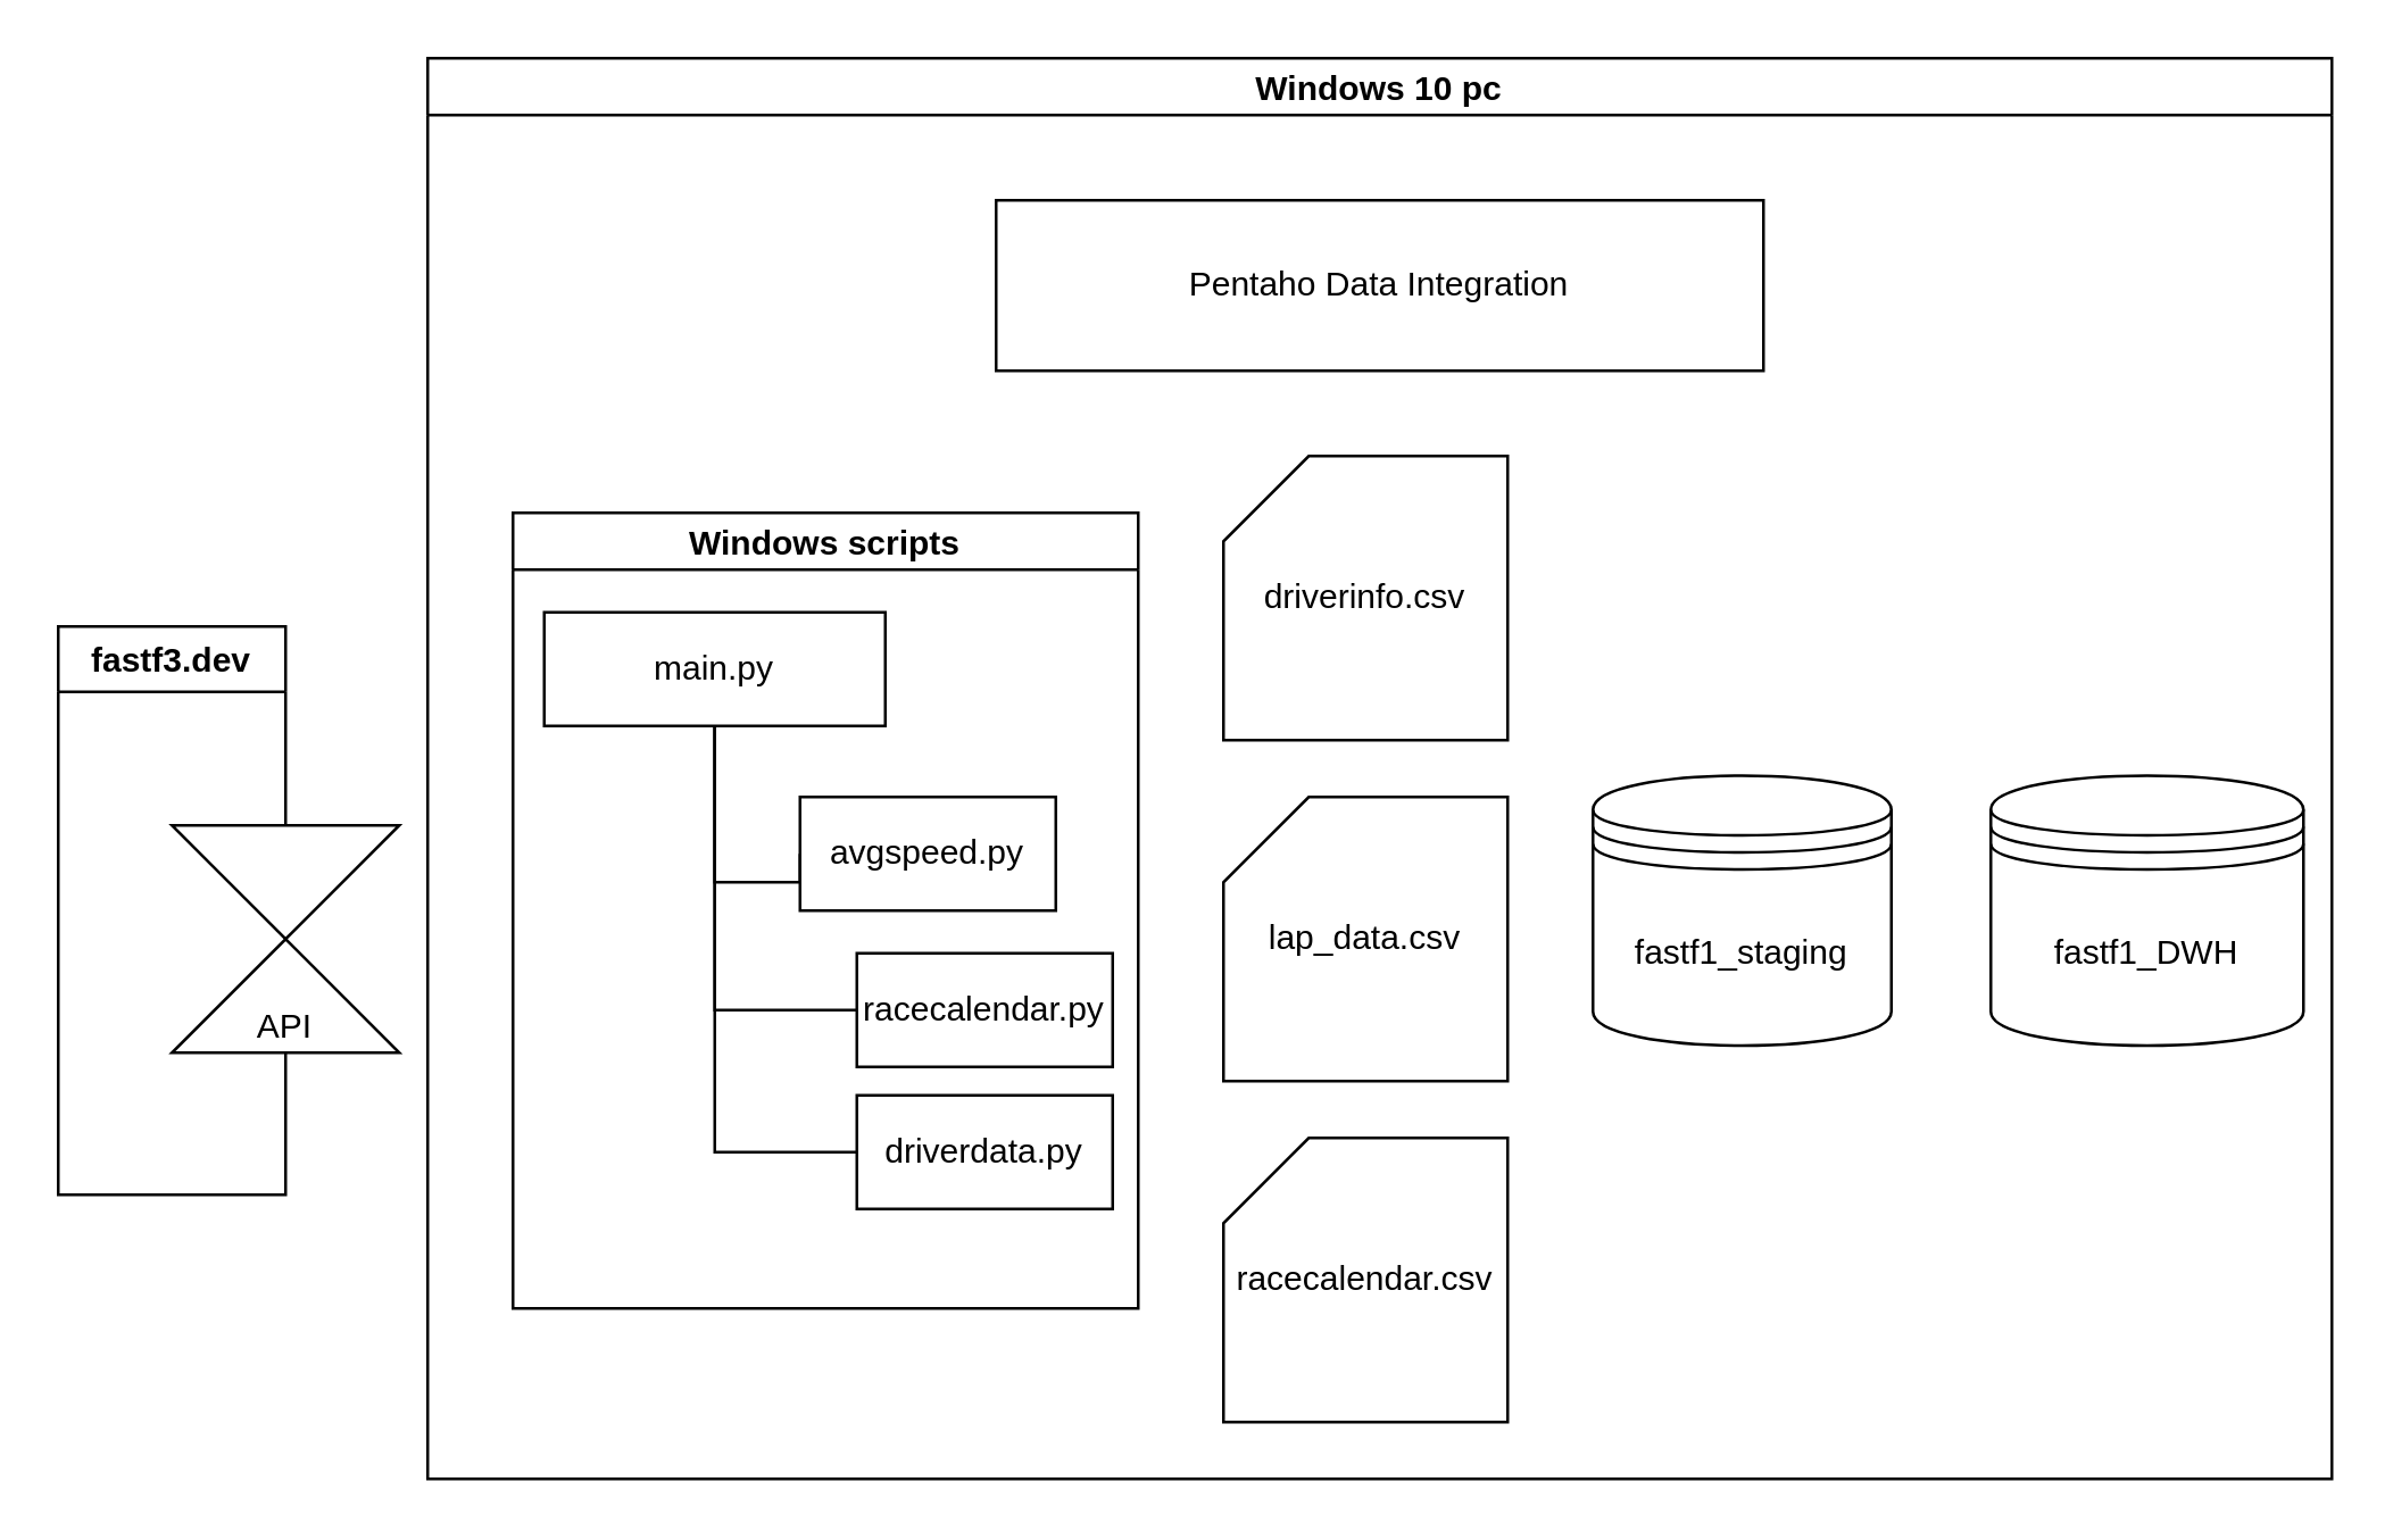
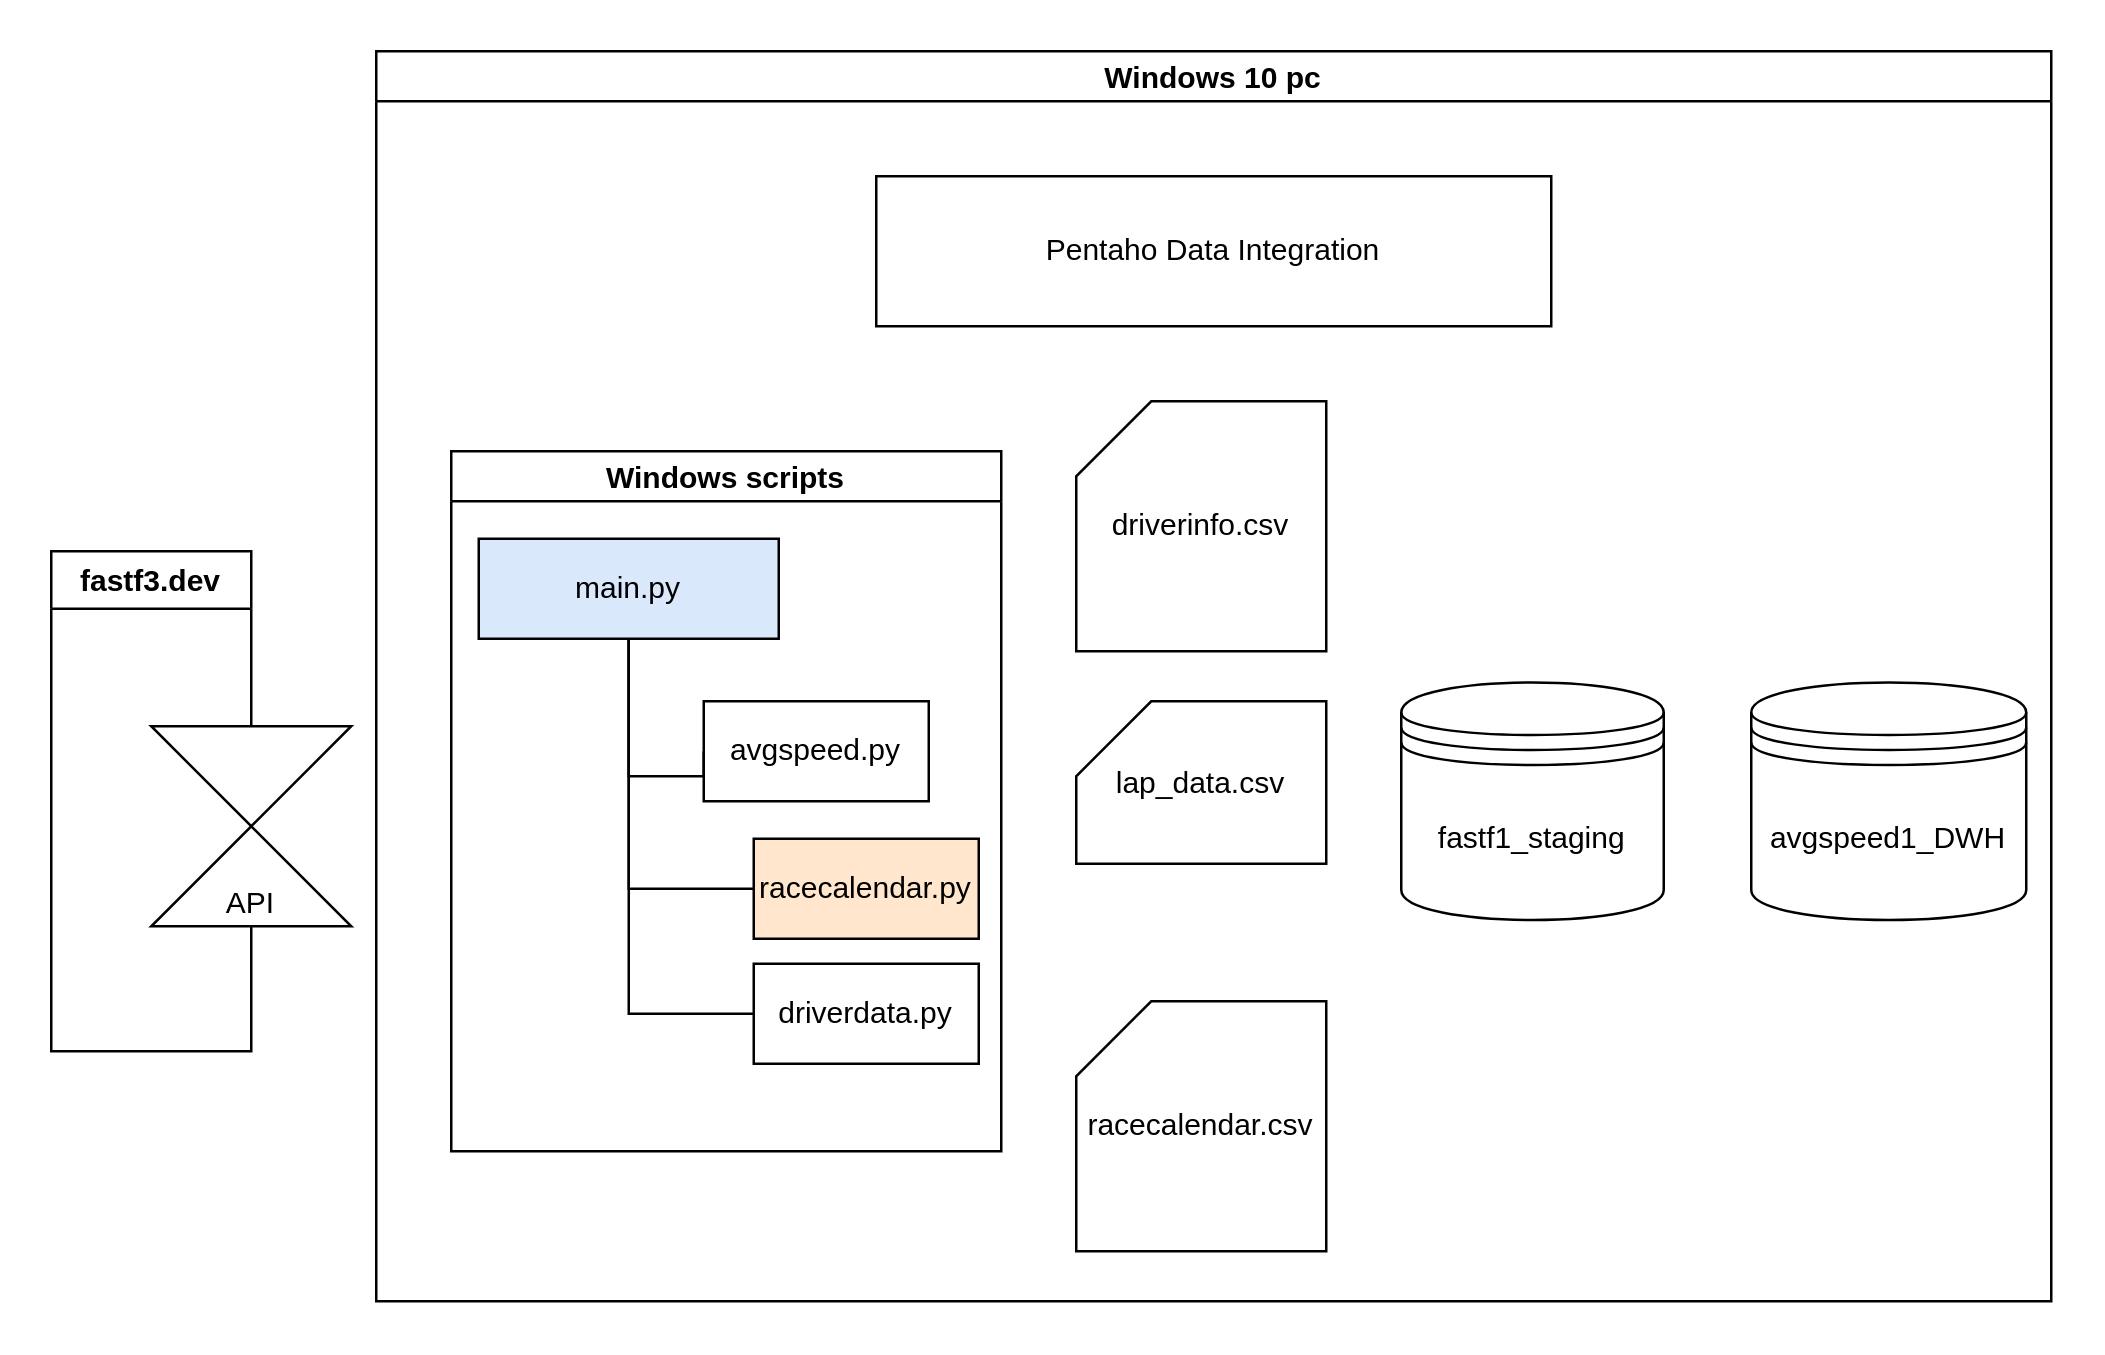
- <mxCell id="5" value="main.py" style="whiteSpace=wrap;html=1;treeFolding=1;treeMoving=1;newEdgeStyle={&quot;edgeStyle&quot;:&quot;elbowEdgeStyle&quot;,&quot;startArrow&quot;:&quot;none&quot;,&quot;endArrow&quot;:&quot;none&quot;};" vertex="1" parent="3"><mxGeometry x="11" y="35" width="120" height="40" as="geometry" /></mxCell>
+ <mxCell id="5" value="main.py" style="whiteSpace=wrap;html=1;treeFolding=1;treeMoving=1;newEdgeStyle={&quot;edgeStyle&quot;:&quot;elbowEdgeStyle&quot;,&quot;startArrow&quot;:&quot;none&quot;,&quot;endArrow&quot;:&quot;none&quot;};fillColor=#dae8fc;" vertex="1" parent="3"><mxGeometry x="11" y="35" width="120" height="40" as="geometry" /></mxCell>
- <mxCell id="16" value="lap_data.csv" style="shape=card;whiteSpace=wrap;html=1;" vertex="1" parent="2"><mxGeometry x="280" y="260" width="100" height="100" as="geometry" /></mxCell>
+ <mxCell id="16" value="lap_data.csv" style="shape=card;whiteSpace=wrap;html=1;" vertex="1" parent="2"><mxGeometry x="280" y="260" width="100" height="65" as="geometry" /></mxCell>
- <mxCell id="13" value="fastf1_DWH" style="shape=datastore;whiteSpace=wrap;html=1;" vertex="1" parent="2"><mxGeometry x="550" y="252.5" width="110" height="95" as="geometry" /></mxCell>
+ <mxCell id="13" value="avgspeed1_DWH" style="shape=datastore;whiteSpace=wrap;html=1;" vertex="1" parent="2"><mxGeometry x="550" y="252.5" width="110" height="95" as="geometry" /></mxCell>
- <mxCell id="7" value="racecalendar.py" style="whiteSpace=wrap;html=1;treeFolding=1;treeMoving=1;newEdgeStyle={&quot;edgeStyle&quot;:&quot;elbowEdgeStyle&quot;,&quot;startArrow&quot;:&quot;none&quot;,&quot;endArrow&quot;:&quot;none&quot;};" vertex="1" parent="3"><mxGeometry x="121" y="155" width="90" height="40" as="geometry" /></mxCell>
+ <mxCell id="7" value="racecalendar.py" style="whiteSpace=wrap;html=1;treeFolding=1;treeMoving=1;newEdgeStyle={&quot;edgeStyle&quot;:&quot;elbowEdgeStyle&quot;,&quot;startArrow&quot;:&quot;none&quot;,&quot;endArrow&quot;:&quot;none&quot;};fillColor=#ffe6cc;" vertex="1" parent="3"><mxGeometry x="121" y="155" width="90" height="40" as="geometry" /></mxCell>
